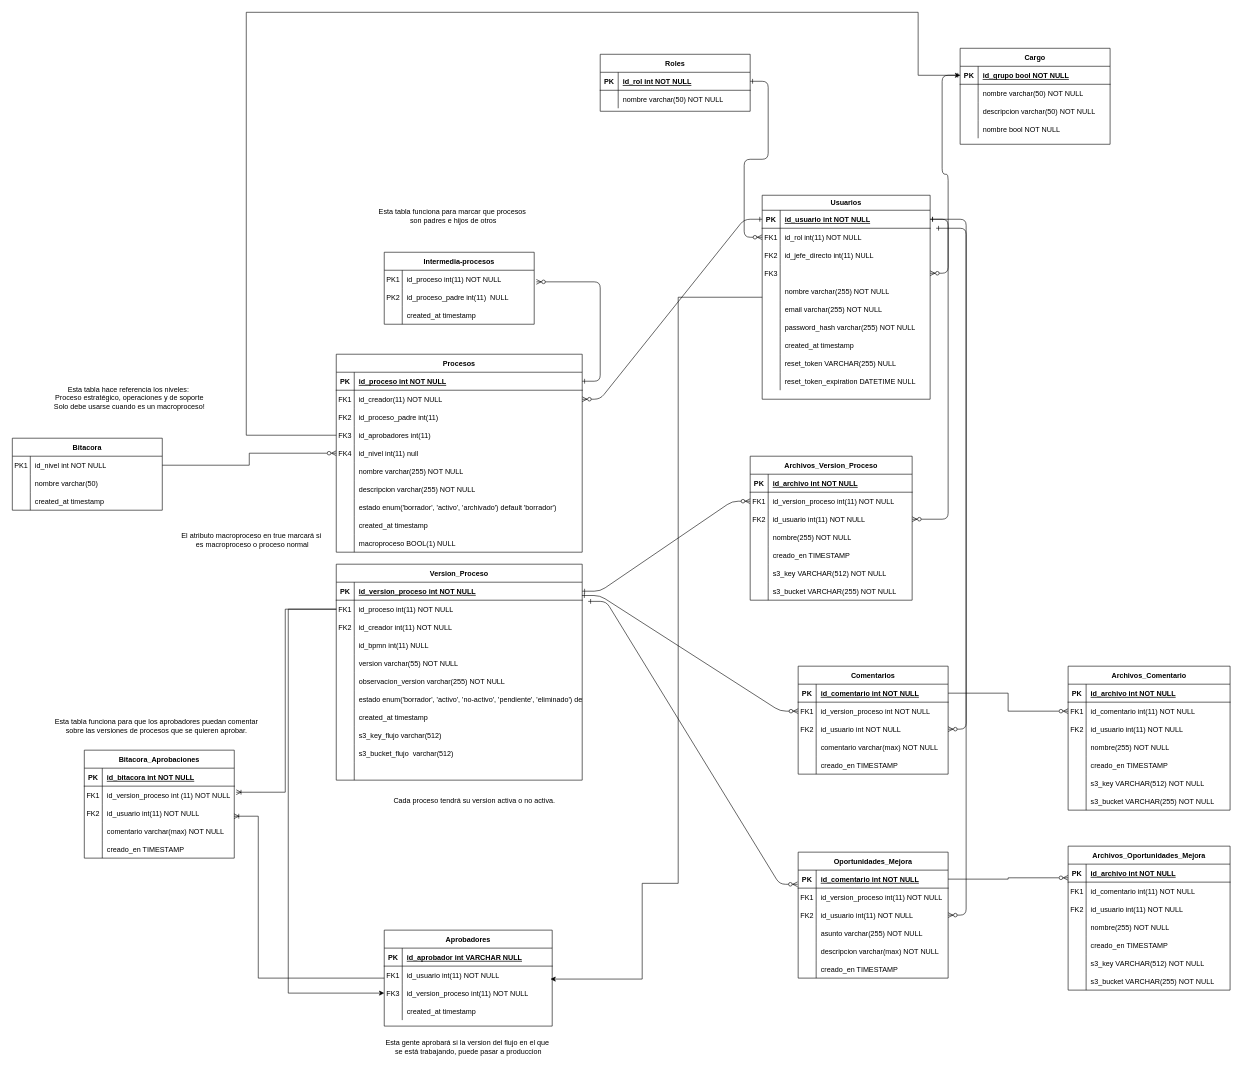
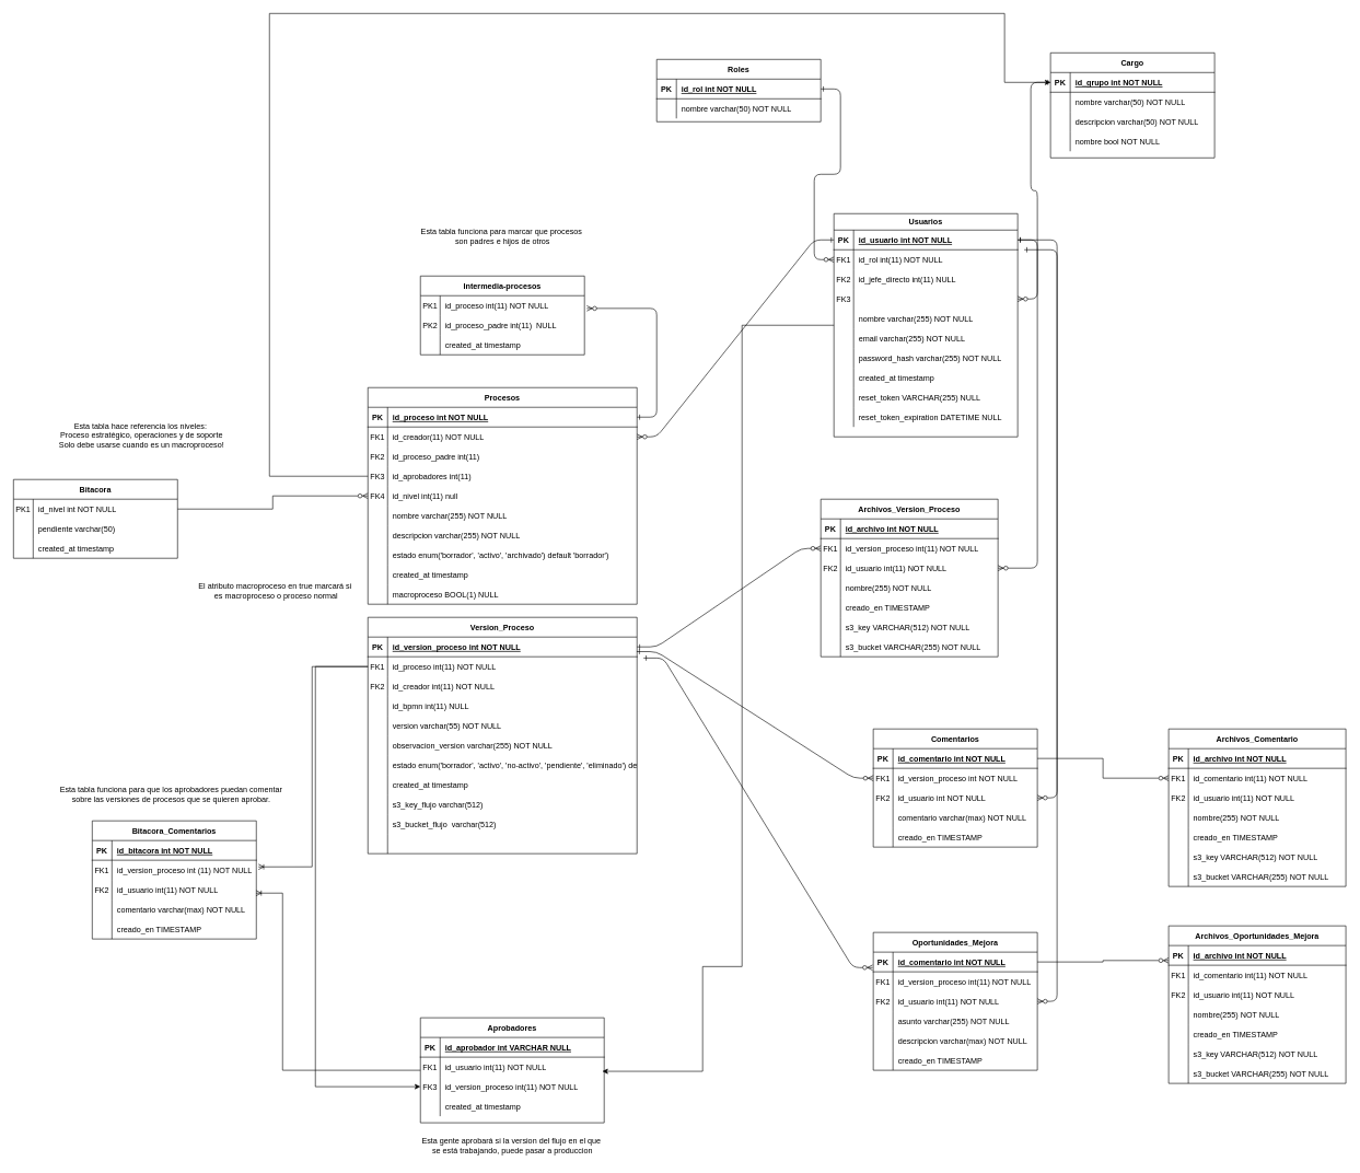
- <mxCell id="43" value="id_grupo bool NOT NULL " style="shape=partialRectangle;overflow=hidden;connectable=0;fillColor=none;top=0;left=0;bottom=0;right=0;align=left;spacingLeft=6;fontStyle=5;" vertex="1" parent="41"><mxGeometry x="30" width="220" height="30" as="geometry"><mxRectangle width="220" height="30" as="alternateBounds" /></mxGeometry></mxCell>
+ <mxCell id="43" value="id_grupo int NOT NULL " style="shape=partialRectangle;overflow=hidden;connectable=0;fillColor=none;top=0;left=0;bottom=0;right=0;align=left;spacingLeft=6;fontStyle=5;" vertex="1" parent="41"><mxGeometry x="30" width="220" height="30" as="geometry"><mxRectangle width="220" height="30" as="alternateBounds" /></mxGeometry></mxCell>
- <mxCell id="289" value="Esta tabla funciona para marcar que procesos&amp;nbsp;&lt;div&gt;son padres e hijos de otros&lt;/div&gt;" style="text;html=1;align=center;verticalAlign=middle;resizable=0;points=[];autosize=1;strokeColor=none;fillColor=none;" vertex="1" parent="1"><mxGeometry x="620" y="340" width="270" height="40" as="geometry" /></mxCell>
+ <mxCell id="289" value="Esta tabla funciona para marcar que procesos&amp;nbsp;&lt;div&gt;son padres e hijos de otros&lt;/div&gt;" style="text;html=1;align=center;verticalAlign=middle;resizable=0;points=[];autosize=1;strokeColor=none;fillColor=none;" vertex="1" parent="1"><mxGeometry x="630" y="340" width="270" height="40" as="geometry" /></mxCell>
- <mxCell id="180" value="nombre varchar(50)" style="shape=partialRectangle;overflow=hidden;connectable=0;fillColor=none;top=0;left=0;bottom=0;right=0;align=left;spacingLeft=6;" vertex="1" parent="178"><mxGeometry x="30" width="220" height="30" as="geometry"><mxRectangle width="220" height="30" as="alternateBounds" /></mxGeometry></mxCell>
+ <mxCell id="180" value="pendiente varchar(50)" style="shape=partialRectangle;overflow=hidden;connectable=0;fillColor=none;top=0;left=0;bottom=0;right=0;align=left;spacingLeft=6;" vertex="1" parent="178"><mxGeometry x="30" width="220" height="30" as="geometry"><mxRectangle width="220" height="30" as="alternateBounds" /></mxGeometry></mxCell>
- <mxCell id="267" value="Bitacora_Aprobaciones" style="shape=table;startSize=30;container=1;collapsible=1;childLayout=tableLayout;fixedRows=1;rowLines=0;fontStyle=1;align=center;resizeLast=1;" vertex="1" parent="1"><mxGeometry x="140" y="1250" width="250" height="180" as="geometry" /></mxCell>
+ <mxCell id="267" value="Bitacora_Comentarios" style="shape=table;startSize=30;container=1;collapsible=1;childLayout=tableLayout;fixedRows=1;rowLines=0;fontStyle=1;align=center;resizeLast=1;" vertex="1" parent="1"><mxGeometry x="140" y="1250" width="250" height="180" as="geometry" /></mxCell>
- <mxCell id="287" value="&lt;div&gt;Cada proceso tendrá su version activa o no activa.&lt;/div&gt;" style="text;html=1;align=center;verticalAlign=middle;resizable=0;points=[];autosize=1;strokeColor=none;fillColor=none;" vertex="1" parent="1"><mxGeometry x="645" y="1320" width="290" height="30" as="geometry" /></mxCell>
